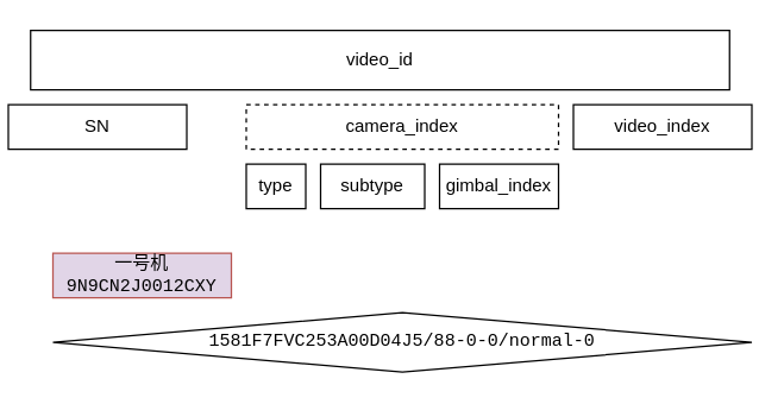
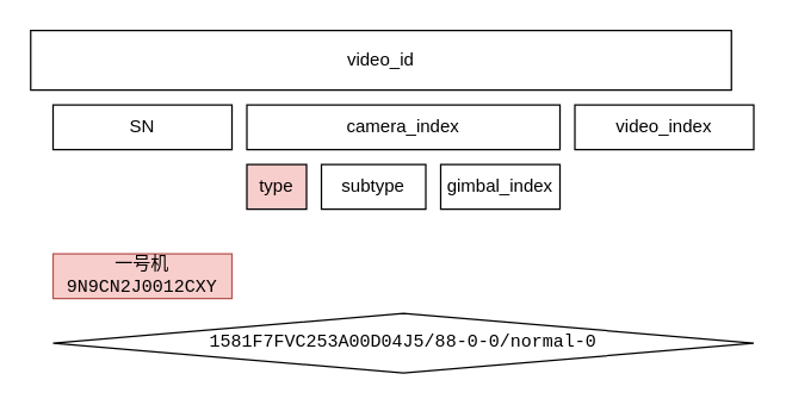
- <mxCell id="3" value="SN" style="rounded=0;whiteSpace=wrap;html=1;" vertex="1" parent="1"><mxGeometry x="5" y="70" width="120" height="30" as="geometry" /></mxCell>
+ <mxCell id="3" value="SN" style="rounded=0;whiteSpace=wrap;html=1;" vertex="1" parent="1"><mxGeometry x="35" y="70" width="120" height="30" as="geometry" /></mxCell>
- <mxCell id="4" value="camera_index" style="rounded=0;whiteSpace=wrap;html=1;dashed=1;" vertex="1" parent="1"><mxGeometry x="165" y="70" width="210" height="30" as="geometry" /></mxCell>
+ <mxCell id="4" value="camera_index" style="rounded=0;whiteSpace=wrap;html=1;" vertex="1" parent="1"><mxGeometry x="165" y="70" width="210" height="30" as="geometry" /></mxCell>
- <mxCell id="6" value="type" style="rounded=0;whiteSpace=wrap;html=1;" vertex="1" parent="1"><mxGeometry x="165" y="110" width="40" height="30" as="geometry" /></mxCell>
+ <mxCell id="6" value="type" style="rounded=0;whiteSpace=wrap;html=1;fillColor=#f8cecc;" vertex="1" parent="1"><mxGeometry x="165" y="110" width="40" height="30" as="geometry" /></mxCell>
- <mxCell id="10" value="一号机9N9CN2J0012CXY" style="rounded=0;whiteSpace=wrap;html=1;fillColor=#e1d5e7;strokeColor=#b85450;fontFamily=Courier New;" vertex="1" parent="1"><mxGeometry x="35" y="170" width="120" height="30" as="geometry" /></mxCell>
+ <mxCell id="10" value="一号机9N9CN2J0012CXY" style="rounded=0;whiteSpace=wrap;html=1;fillColor=#f8cecc;strokeColor=#b85450;fontFamily=Courier New;" vertex="1" parent="1"><mxGeometry x="35" y="170" width="120" height="30" as="geometry" /></mxCell>
